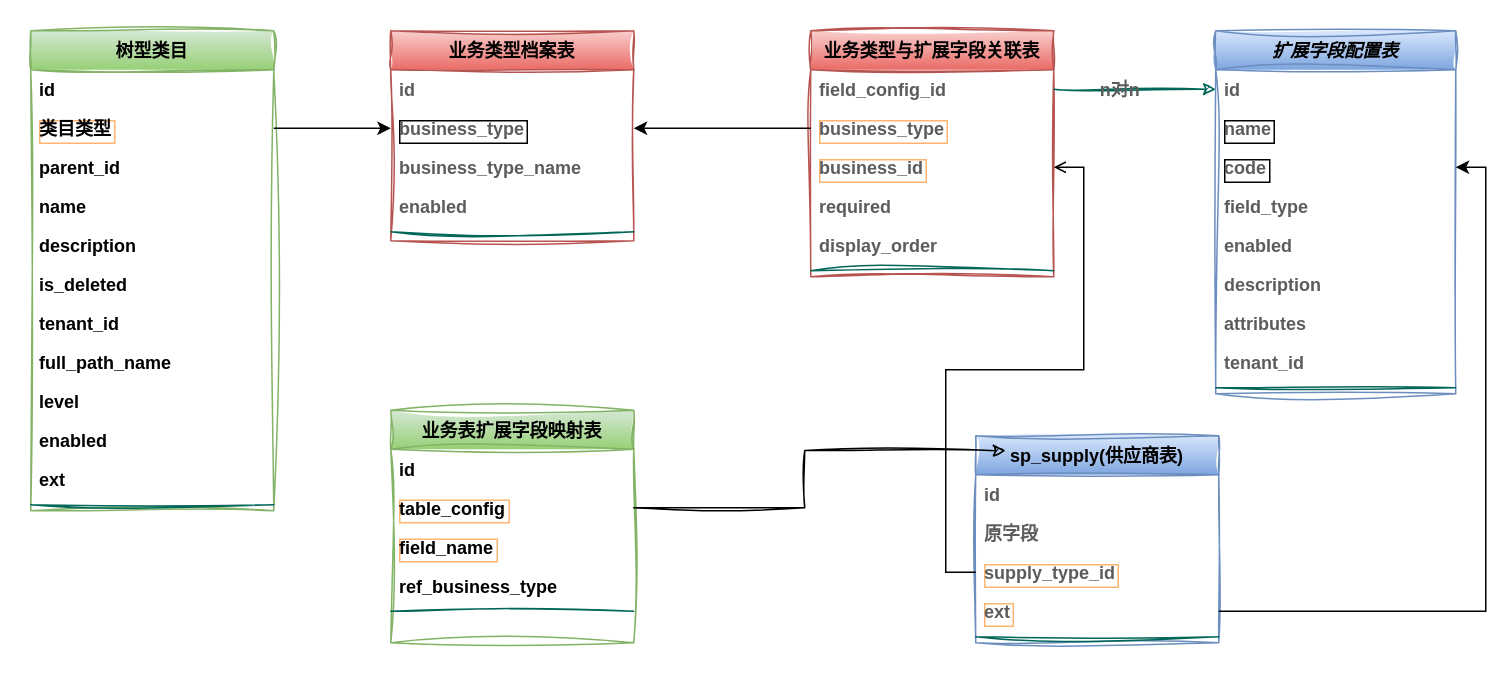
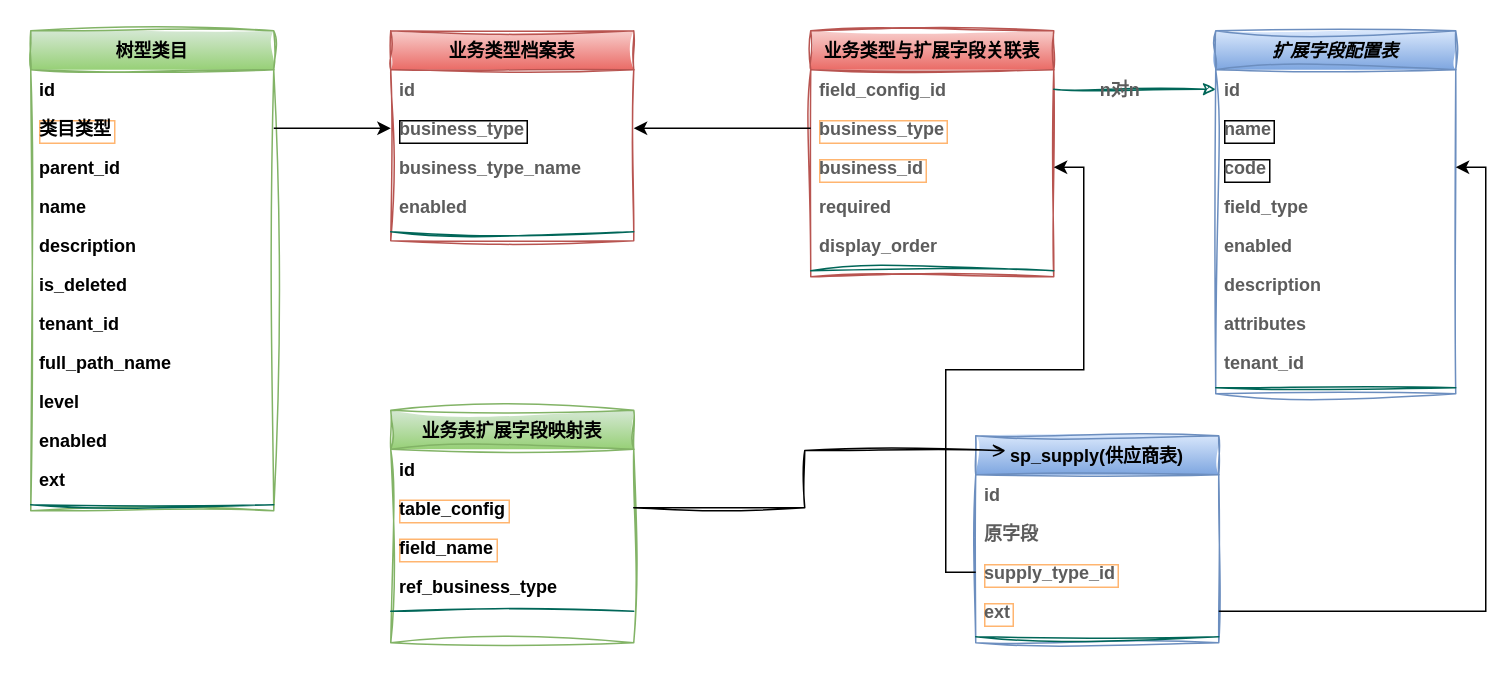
- <mxCell id="54" style="edgeStyle=orthogonalEdgeStyle;rounded=0;orthogonalLoop=1;jettySize=auto;html=1;fontFamily=Helvetica;fontColor=default;endArrow=open;" parent="1" source="49" target="15" edge="1"><mxGeometry relative="1" as="geometry" /></mxCell>
+ <mxCell id="54" style="edgeStyle=orthogonalEdgeStyle;rounded=0;orthogonalLoop=1;jettySize=auto;html=1;fontFamily=Helvetica;fontColor=default;" parent="1" source="49" target="15" edge="1"><mxGeometry relative="1" as="geometry" /></mxCell>
- <mxCell id="56" style="edgeStyle=orthogonalEdgeStyle;rounded=0;sketch=1;hachureGap=4;jiggle=2;curveFitting=1;orthogonalLoop=1;jettySize=auto;html=1;entryX=0.123;entryY=0.072;entryDx=0;entryDy=0;entryPerimeter=0;fontFamily=Architects Daughter;fontSource=https%3A%2F%2Ffonts.googleapis.com%2Fcss%3Ffamily%3DArchitects%2BDaughter;fontSize=16;" edge="1" parent="1" source="36" target="46"><mxGeometry relative="1" as="geometry" /></mxCell>
+ <mxCell id="56" style="edgeStyle=orthogonalEdgeStyle;rounded=0;sketch=1;hachureGap=4;jiggle=2;curveFitting=1;orthogonalLoop=1;jettySize=auto;html=1;entryX=0.123;entryY=0.072;entryDx=0;entryDy=0;entryPerimeter=0;fontFamily=Architects Daughter;fontSource=https%3A%2F%2Ffonts.googleapis.com%2Fcss%3Ffamily%3DArchitects%2BDaughter;fontSize=16;endArrow=open;" edge="1" parent="1" source="36" target="46"><mxGeometry relative="1" as="geometry" /></mxCell>
